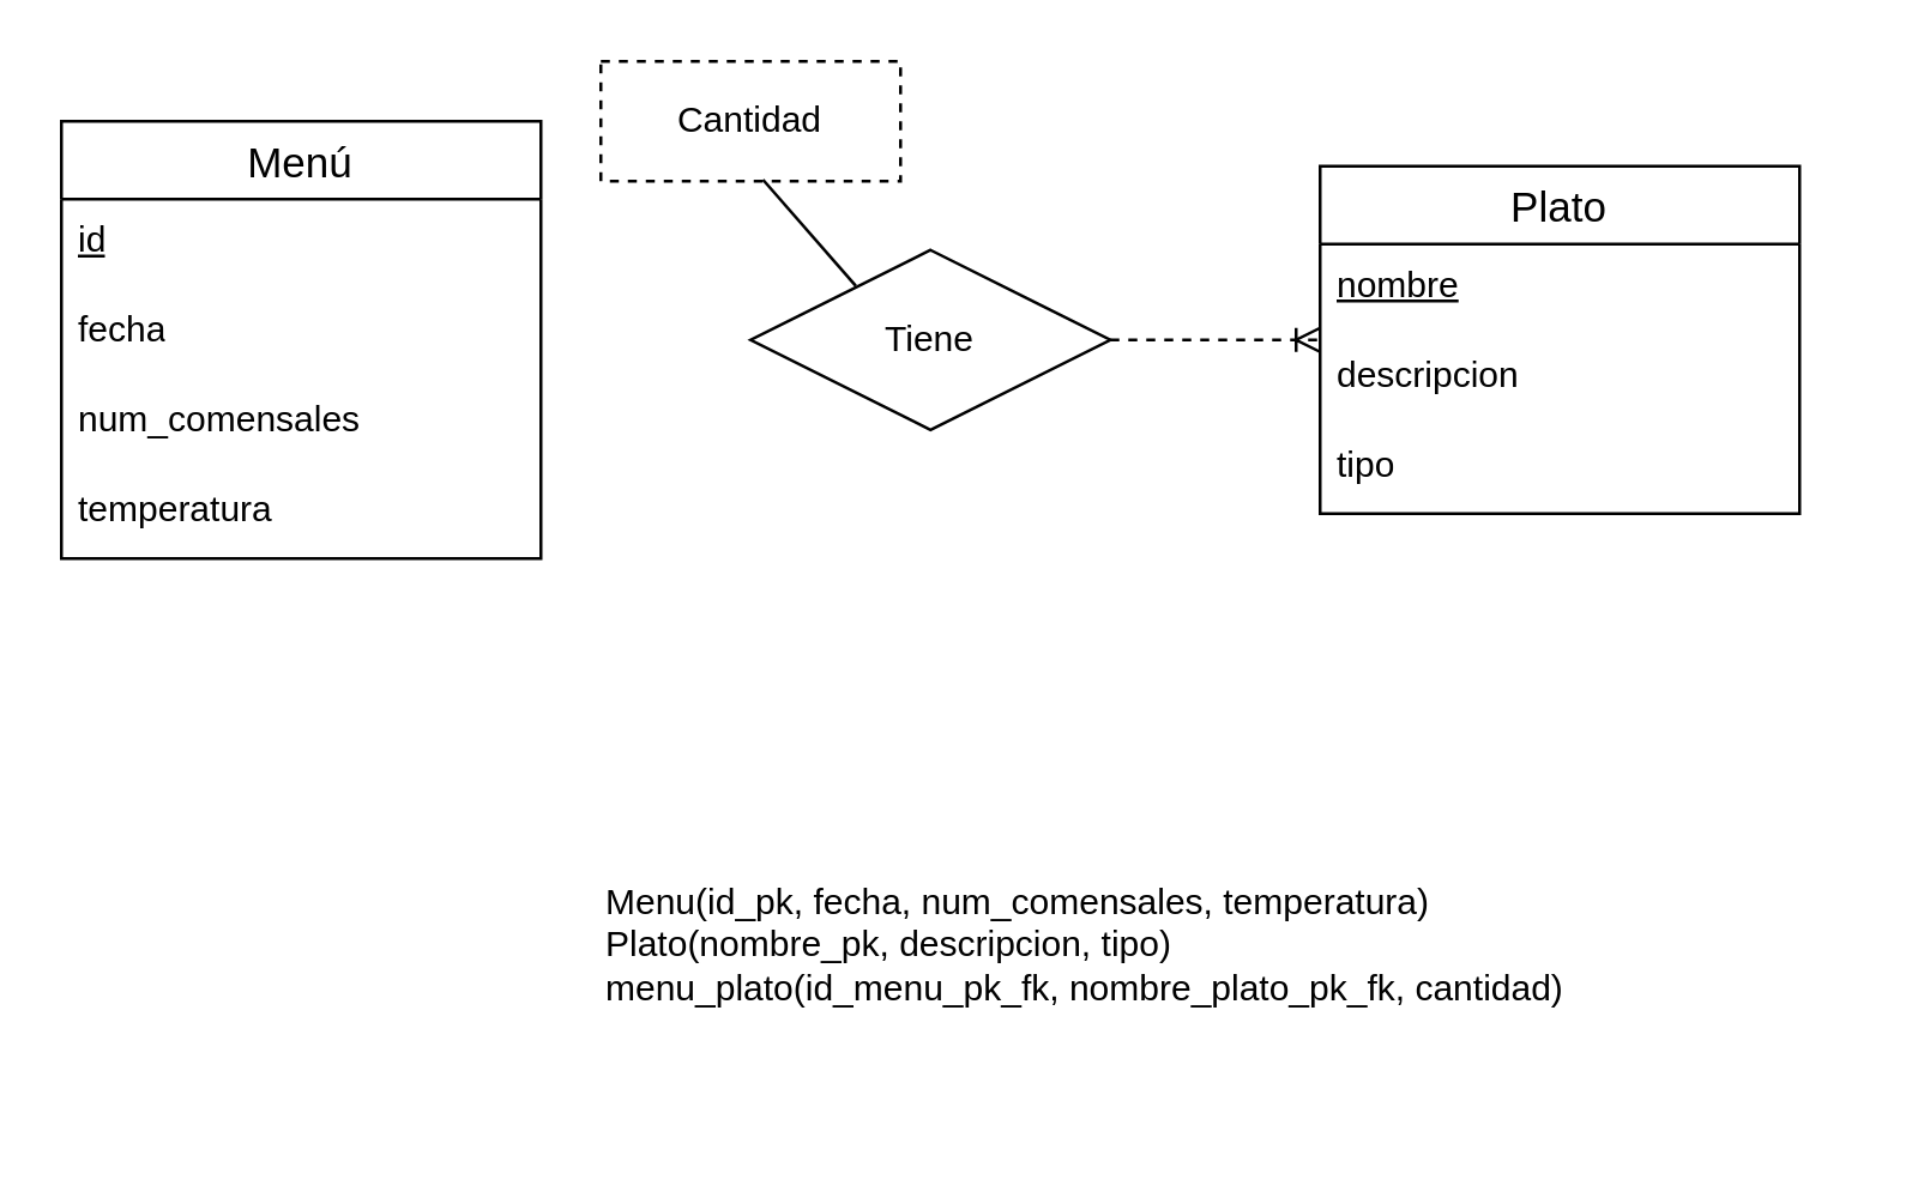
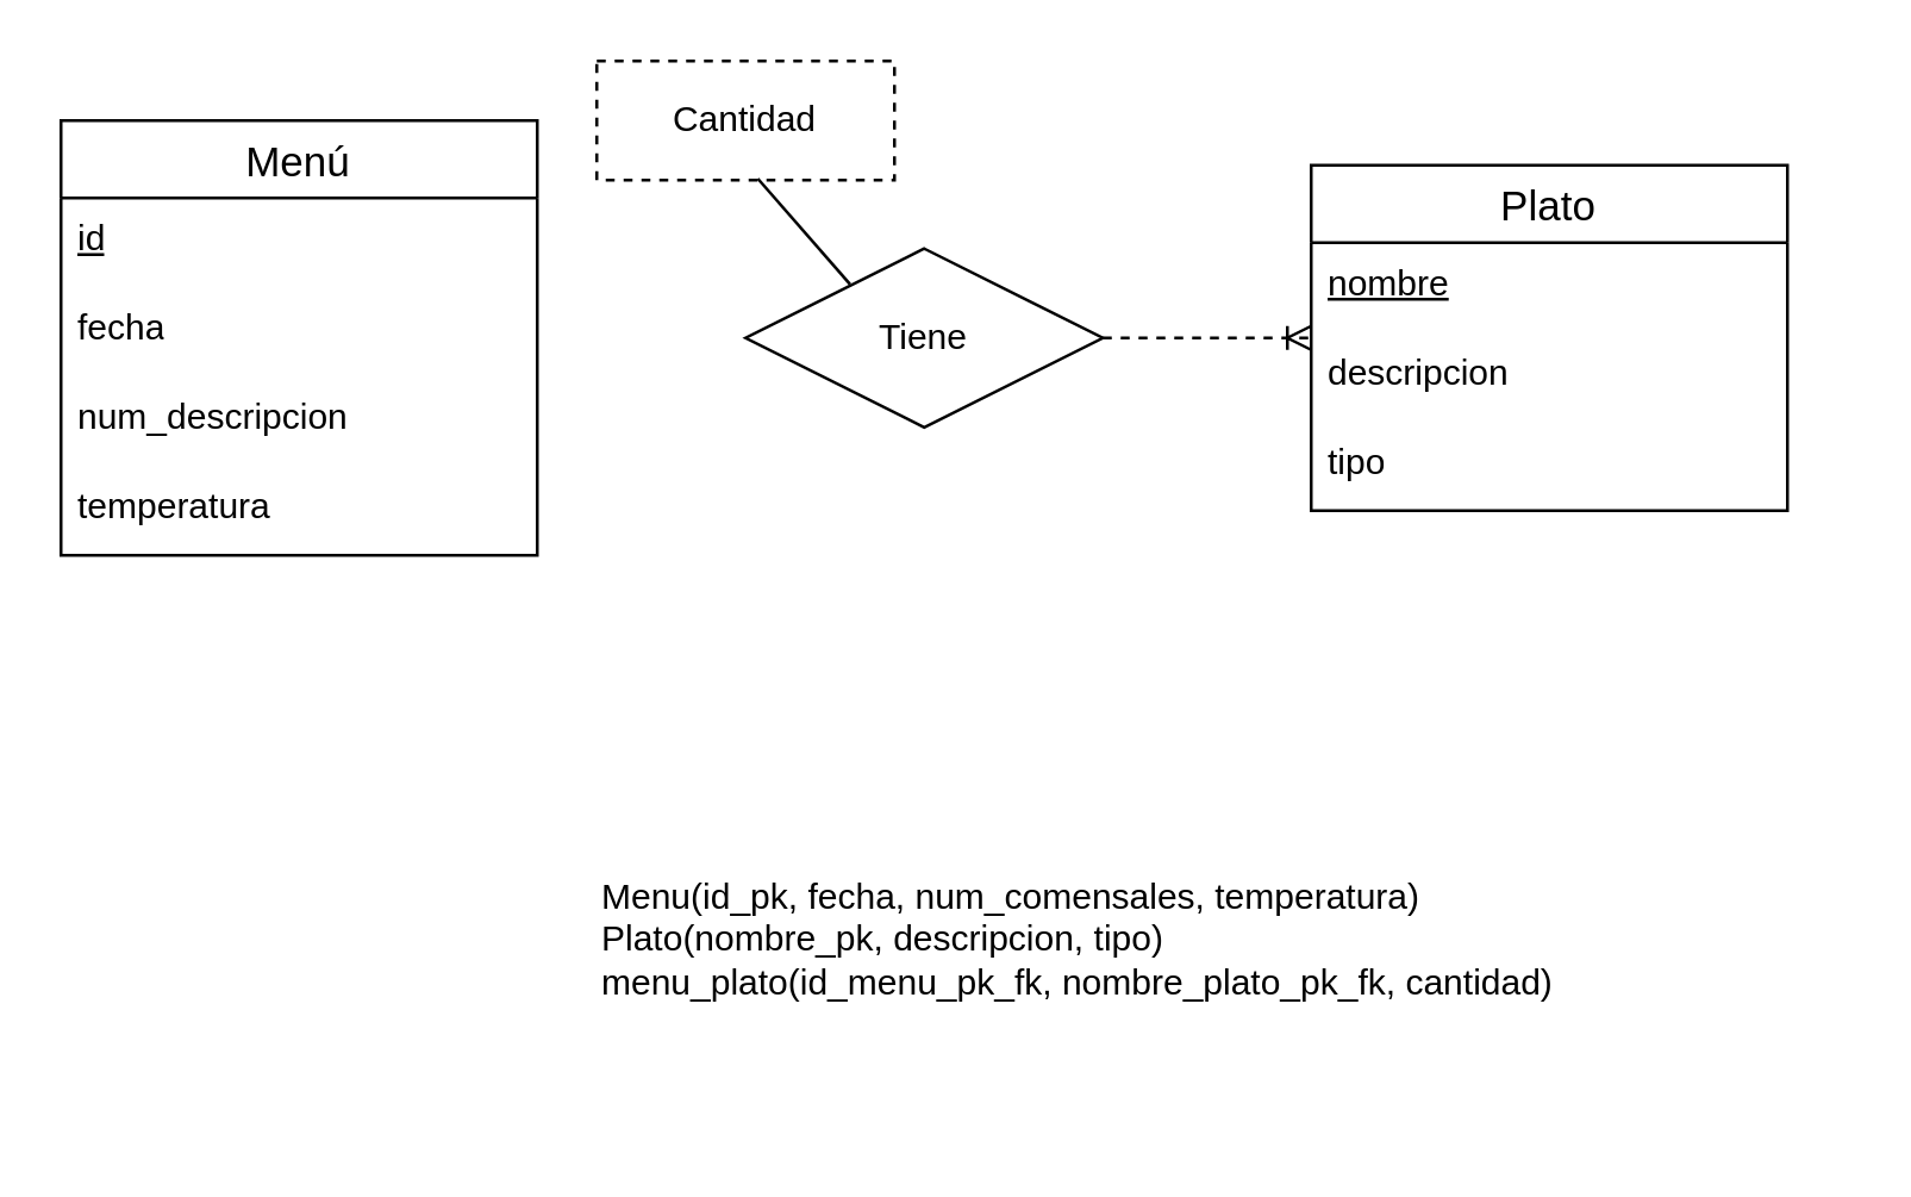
- <mxCell id="5" value="num_comensales" style="text;strokeColor=none;fillColor=none;spacingLeft=4;spacingRight=4;overflow=hidden;rotatable=0;points=[[0,0.5],[1,0.5]];portConstraint=eastwest;fontSize=12;whiteSpace=wrap;html=1;" parent="2" vertex="1"><mxGeometry y="86" width="160" height="30" as="geometry" /></mxCell>
+ <mxCell id="5" value="num_descripcion" style="text;strokeColor=none;fillColor=none;spacingLeft=4;spacingRight=4;overflow=hidden;rotatable=0;points=[[0,0.5],[1,0.5]];portConstraint=eastwest;fontSize=12;whiteSpace=wrap;html=1;" parent="2" vertex="1"><mxGeometry y="86" width="160" height="30" as="geometry" /></mxCell>
